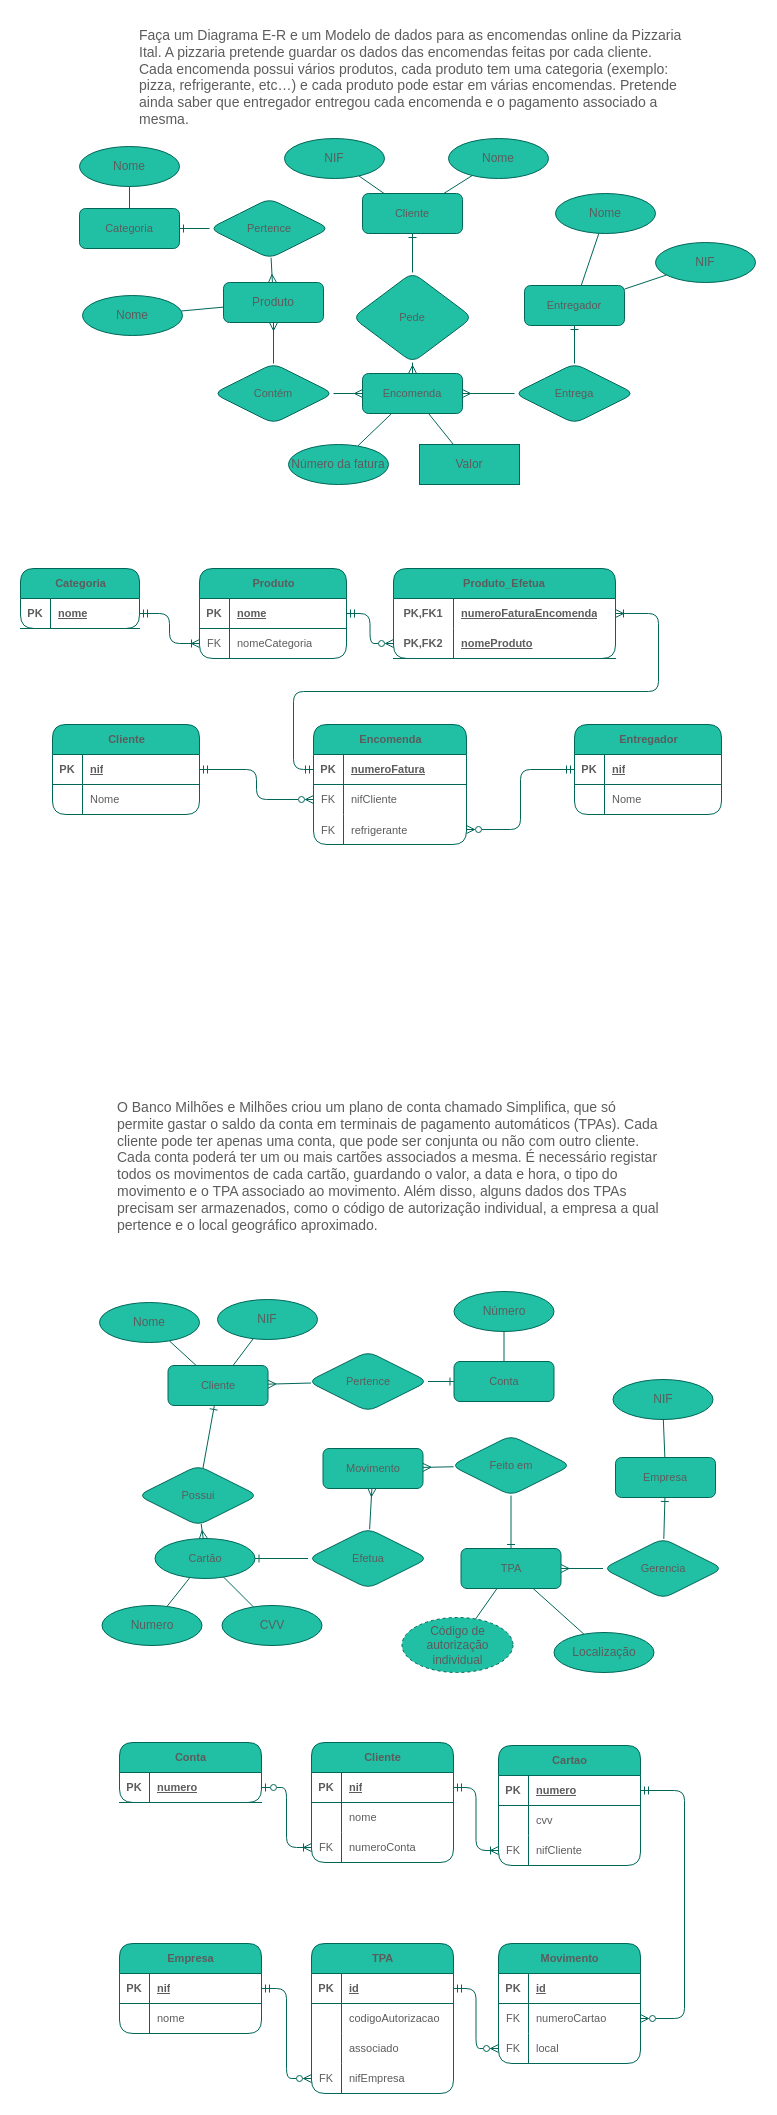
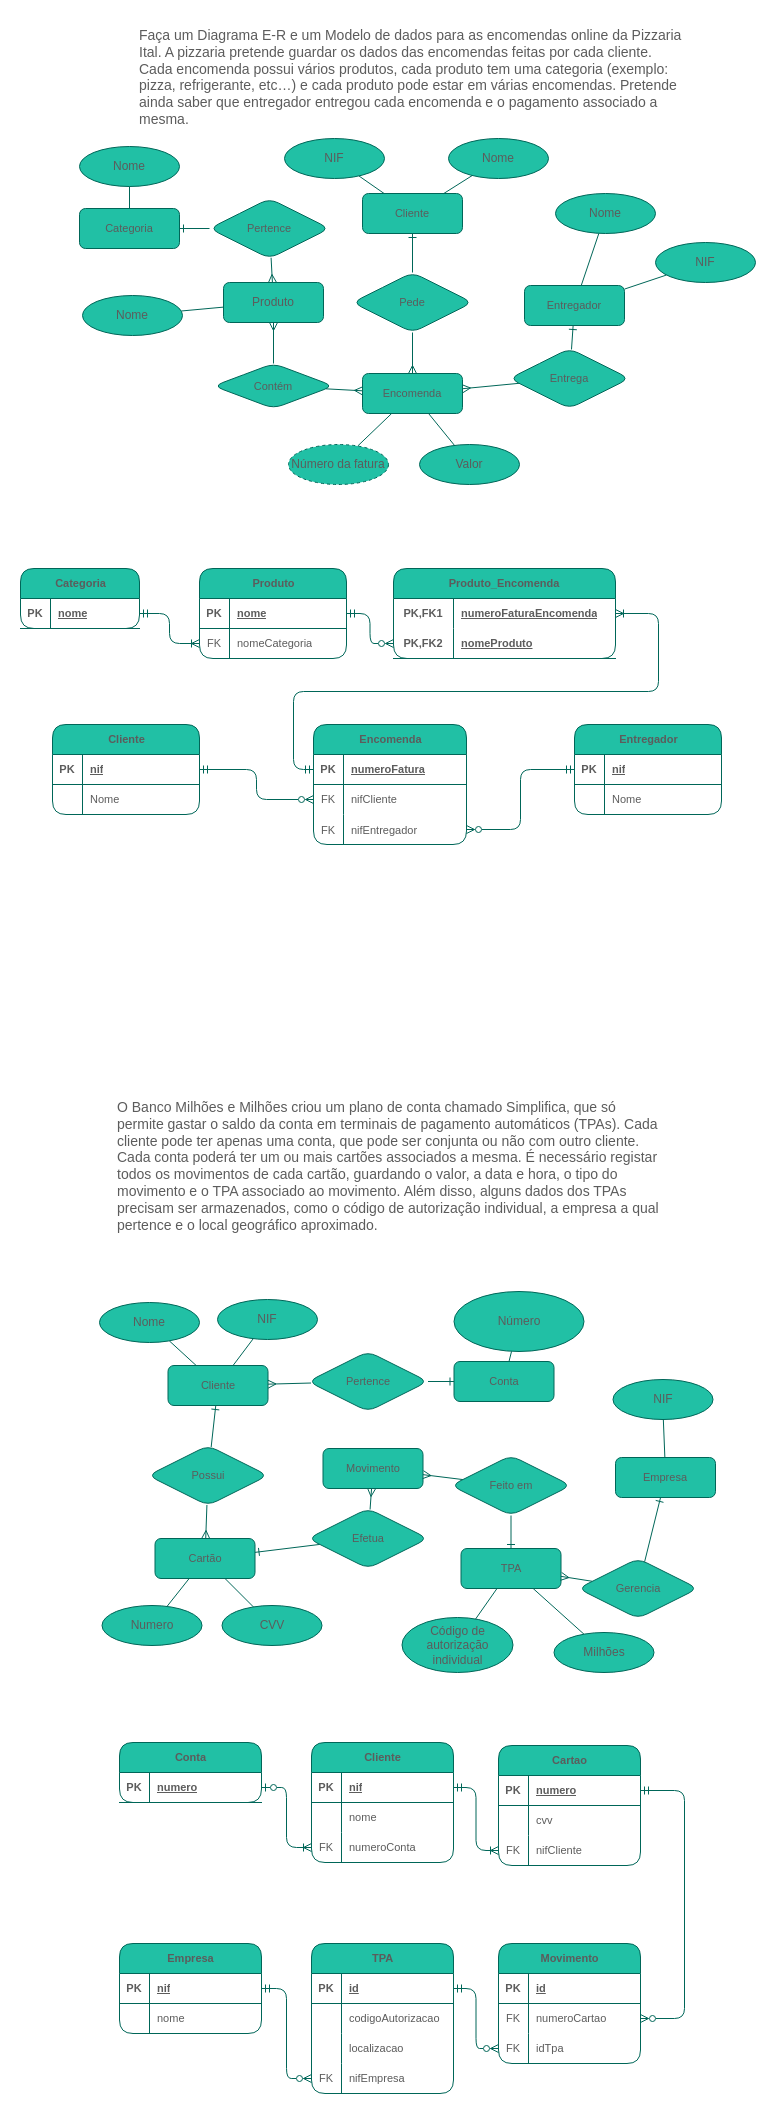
- <mxCell id="14" value="Pede" style="shape=rhombus;perimeter=rhombusPerimeter;whiteSpace=wrap;html=1;align=center;rounded=1;strokeColor=#006658;fontFamily=Helvetica;fontSize=11;fontColor=#5C5C5C;labelBackgroundColor=none;fillColor=#21C0A5;" parent="1" vertex="1"><mxGeometry x="352" y="272" width="120" height="90" as="geometry" /></mxCell>
+ <mxCell id="14" value="Pede" style="shape=rhombus;perimeter=rhombusPerimeter;whiteSpace=wrap;html=1;align=center;rounded=1;strokeColor=#006658;fontFamily=Helvetica;fontSize=11;fontColor=#5C5C5C;labelBackgroundColor=none;fillColor=#21C0A5;" parent="1" vertex="1"><mxGeometry x="352" y="272" width="120" height="60" as="geometry" /></mxCell>
- <mxCell id="10" value="Contém" style="shape=rhombus;perimeter=rhombusPerimeter;whiteSpace=wrap;html=1;align=center;rounded=1;strokeColor=#006658;fontFamily=Helvetica;fontSize=11;fontColor=#5C5C5C;labelBackgroundColor=none;fillColor=#21C0A5;" parent="1" vertex="1"><mxGeometry x="213" y="363" width="120" height="60" as="geometry" /></mxCell>
+ <mxCell id="10" value="Contém" style="shape=rhombus;perimeter=rhombusPerimeter;whiteSpace=wrap;html=1;align=center;rounded=1;strokeColor=#006658;fontFamily=Helvetica;fontSize=11;fontColor=#5C5C5C;labelBackgroundColor=none;fillColor=#21C0A5;" parent="1" vertex="1"><mxGeometry x="213" y="363" width="120" height="45" as="geometry" /></mxCell>
- <mxCell id="16" value="Entrega" style="shape=rhombus;perimeter=rhombusPerimeter;whiteSpace=wrap;html=1;align=center;rounded=1;strokeColor=#006658;fontFamily=Helvetica;fontSize=11;fontColor=#5C5C5C;labelBackgroundColor=none;fillColor=#21C0A5;" parent="1" vertex="1"><mxGeometry x="514" y="363" width="120" height="60" as="geometry" /></mxCell>
+ <mxCell id="16" value="Entrega" style="shape=rhombus;perimeter=rhombusPerimeter;whiteSpace=wrap;html=1;align=center;rounded=1;strokeColor=#006658;fontFamily=Helvetica;fontSize=11;fontColor=#5C5C5C;labelBackgroundColor=none;fillColor=#21C0A5;" parent="1" vertex="1"><mxGeometry x="509" y="348" width="120" height="60" as="geometry" /></mxCell>
- <mxCell id="29" value="Número da fatura" style="ellipse;whiteSpace=wrap;html=1;align=center;strokeColor=#006658;fontColor=#5C5C5C;fillColor=#21C0A5;rounded=1;" parent="1" vertex="1"><mxGeometry x="288" y="444" width="100" height="40" as="geometry" /></mxCell>
+ <mxCell id="29" value="Número da fatura" style="ellipse;whiteSpace=wrap;html=1;align=center;strokeColor=#006658;fontColor=#5C5C5C;fillColor=#21C0A5;rounded=1;dashed=1;" parent="1" vertex="1"><mxGeometry x="288" y="444" width="100" height="40" as="geometry" /></mxCell>
- <mxCell id="182" value="Valor" style="whiteSpace=wrap;html=1;align=center;strokeColor=#006658;fontColor=#5C5C5C;fillColor=#21C0A5;rounded=0;" parent="1" vertex="1"><mxGeometry x="419" y="444" width="100" height="40" as="geometry" /></mxCell>
+ <mxCell id="182" value="Valor" style="ellipse;whiteSpace=wrap;html=1;align=center;strokeColor=#006658;fontColor=#5C5C5C;fillColor=#21C0A5;rounded=1;" parent="1" vertex="1"><mxGeometry x="419" y="444" width="100" height="40" as="geometry" /></mxCell>
- <mxCell id="59" value="Produto_Efetua" style="shape=table;startSize=30;container=1;collapsible=1;childLayout=tableLayout;fixedRows=1;rowLines=0;fontStyle=1;align=center;resizeLast=1;html=1;whiteSpace=wrap;rounded=1;strokeColor=#006658;fontFamily=Helvetica;fontSize=11;fontColor=#5C5C5C;labelBackgroundColor=none;fillColor=#21C0A5;" parent="1" vertex="1"><mxGeometry x="393" y="568" width="222" height="90" as="geometry" /></mxCell>
+ <mxCell id="59" value="Produto_Encomenda" style="shape=table;startSize=30;container=1;collapsible=1;childLayout=tableLayout;fixedRows=1;rowLines=0;fontStyle=1;align=center;resizeLast=1;html=1;whiteSpace=wrap;rounded=1;strokeColor=#006658;fontFamily=Helvetica;fontSize=11;fontColor=#5C5C5C;labelBackgroundColor=none;fillColor=#21C0A5;" parent="1" vertex="1"><mxGeometry x="393" y="568" width="222" height="90" as="geometry" /></mxCell>
- <mxCell id="58" value="refrigerante" style="shape=partialRectangle;connectable=0;fillColor=none;top=0;left=0;bottom=0;right=0;align=left;spacingLeft=6;overflow=hidden;rounded=1;strokeColor=#006658;fontFamily=Helvetica;fontSize=11;fontColor=#5C5C5C;labelBackgroundColor=default;" parent="56" vertex="1"><mxGeometry x="30" width="123" height="30" as="geometry"><mxRectangle width="123" height="30" as="alternateBounds" /></mxGeometry></mxCell>
+ <mxCell id="58" value="nifEntregador" style="shape=partialRectangle;connectable=0;fillColor=none;top=0;left=0;bottom=0;right=0;align=left;spacingLeft=6;overflow=hidden;rounded=1;strokeColor=#006658;fontFamily=Helvetica;fontSize=11;fontColor=#5C5C5C;labelBackgroundColor=default;" parent="56" vertex="1"><mxGeometry x="30" width="123" height="30" as="geometry"><mxRectangle width="123" height="30" as="alternateBounds" /></mxGeometry></mxCell>
- <mxCell id="121" value="Número" style="ellipse;whiteSpace=wrap;html=1;align=center;strokeColor=#006658;fontColor=#5C5C5C;fillColor=#21C0A5;rounded=1;" parent="1" vertex="1"><mxGeometry x="453.5" y="1291" width="100" height="40" as="geometry" /></mxCell>
+ <mxCell id="121" value="Número" style="ellipse;whiteSpace=wrap;html=1;align=center;strokeColor=#006658;fontColor=#5C5C5C;fillColor=#21C0A5;rounded=1;" parent="1" vertex="1"><mxGeometry x="453.5" y="1291" width="130" height="60" as="geometry" /></mxCell>
- <mxCell id="107" value="Feito em" style="shape=rhombus;perimeter=rhombusPerimeter;whiteSpace=wrap;html=1;align=center;rounded=1;strokeColor=#006658;fontFamily=Helvetica;fontSize=11;fontColor=#5C5C5C;labelBackgroundColor=none;fillColor=#21C0A5;" parent="1" vertex="1"><mxGeometry x="450.5" y="1435" width="120" height="60" as="geometry" /></mxCell>
+ <mxCell id="107" value="Feito em" style="shape=rhombus;perimeter=rhombusPerimeter;whiteSpace=wrap;html=1;align=center;rounded=1;strokeColor=#006658;fontFamily=Helvetica;fontSize=11;fontColor=#5C5C5C;labelBackgroundColor=none;fillColor=#21C0A5;" parent="1" vertex="1"><mxGeometry x="450.5" y="1455" width="120" height="60" as="geometry" /></mxCell>
- <mxCell id="95" value="Possui" style="shape=rhombus;perimeter=rhombusPerimeter;whiteSpace=wrap;html=1;align=center;rounded=1;strokeColor=#006658;fontFamily=Helvetica;fontSize=11;fontColor=#5C5C5C;labelBackgroundColor=none;fillColor=#21C0A5;" parent="1" vertex="1"><mxGeometry x="137.5" y="1465" width="120" height="60" as="geometry" /></mxCell>
+ <mxCell id="95" value="Possui" style="shape=rhombus;perimeter=rhombusPerimeter;whiteSpace=wrap;html=1;align=center;rounded=1;strokeColor=#006658;fontFamily=Helvetica;fontSize=11;fontColor=#5C5C5C;labelBackgroundColor=none;fillColor=#21C0A5;" parent="1" vertex="1"><mxGeometry x="147.5" y="1445" width="120" height="60" as="geometry" /></mxCell>
- <mxCell id="97" value="Cartão" style="ellipse;whiteSpace=wrap;html=1;align=center;strokeColor=#006658;fontFamily=Helvetica;fontSize=11;fontColor=#5C5C5C;labelBackgroundColor=none;fillColor=#21C0A5;" parent="1" vertex="1"><mxGeometry x="154.5" y="1538" width="100" height="40" as="geometry" /></mxCell>
+ <mxCell id="97" value="Cartão" style="whiteSpace=wrap;html=1;align=center;rounded=1;strokeColor=#006658;fontFamily=Helvetica;fontSize=11;fontColor=#5C5C5C;labelBackgroundColor=none;fillColor=#21C0A5;" parent="1" vertex="1"><mxGeometry x="154.5" y="1538" width="100" height="40" as="geometry" /></mxCell>
- <mxCell id="101" value="Efetua" style="shape=rhombus;perimeter=rhombusPerimeter;whiteSpace=wrap;html=1;align=center;rounded=1;strokeColor=#006658;fontFamily=Helvetica;fontSize=11;fontColor=#5C5C5C;labelBackgroundColor=none;fillColor=#21C0A5;" parent="1" vertex="1"><mxGeometry x="307.5" y="1528" width="120" height="60" as="geometry" /></mxCell>
+ <mxCell id="101" value="Efetua" style="shape=rhombus;perimeter=rhombusPerimeter;whiteSpace=wrap;html=1;align=center;rounded=1;strokeColor=#006658;fontFamily=Helvetica;fontSize=11;fontColor=#5C5C5C;labelBackgroundColor=none;fillColor=#21C0A5;" parent="1" vertex="1"><mxGeometry x="307.5" y="1508" width="120" height="60" as="geometry" /></mxCell>
- <mxCell id="115" value="Gerencia" style="shape=rhombus;perimeter=rhombusPerimeter;whiteSpace=wrap;html=1;align=center;rounded=1;strokeColor=#006658;fontFamily=Helvetica;fontSize=11;fontColor=#5C5C5C;labelBackgroundColor=none;fillColor=#21C0A5;" parent="1" vertex="1"><mxGeometry x="602.5" y="1538" width="120" height="60" as="geometry" /></mxCell>
+ <mxCell id="115" value="Gerencia" style="shape=rhombus;perimeter=rhombusPerimeter;whiteSpace=wrap;html=1;align=center;rounded=1;strokeColor=#006658;fontFamily=Helvetica;fontSize=11;fontColor=#5C5C5C;labelBackgroundColor=none;fillColor=#21C0A5;" parent="1" vertex="1"><mxGeometry x="577.5" y="1558" width="120" height="60" as="geometry" /></mxCell>
- <mxCell id="119" value="Código de autorização individual" style="ellipse;whiteSpace=wrap;html=1;align=center;strokeColor=#006658;fontColor=#5C5C5C;fillColor=#21C0A5;rounded=1;dashed=1;" parent="1" vertex="1"><mxGeometry x="401.5" y="1617" width="111" height="55" as="geometry" /></mxCell>
+ <mxCell id="119" value="Código de autorização individual" style="ellipse;whiteSpace=wrap;html=1;align=center;strokeColor=#006658;fontColor=#5C5C5C;fillColor=#21C0A5;rounded=1;" parent="1" vertex="1"><mxGeometry x="401.5" y="1617" width="111" height="55" as="geometry" /></mxCell>
- <mxCell id="111" value="Localização" style="ellipse;whiteSpace=wrap;html=1;align=center;strokeColor=#006658;fontColor=#5C5C5C;fillColor=#21C0A5;rounded=1;" parent="1" vertex="1"><mxGeometry x="553.5" y="1632" width="100" height="40" as="geometry" /></mxCell>
+ <mxCell id="111" value="Milhões" style="ellipse;whiteSpace=wrap;html=1;align=center;strokeColor=#006658;fontColor=#5C5C5C;fillColor=#21C0A5;rounded=1;" parent="1" vertex="1"><mxGeometry x="553.5" y="1632" width="100" height="40" as="geometry" /></mxCell>
- <mxCell id="168" value="associado" style="shape=partialRectangle;connectable=0;fillColor=none;top=0;left=0;bottom=0;right=0;align=left;spacingLeft=6;overflow=hidden;whiteSpace=wrap;html=1;rounded=1;strokeColor=#006658;fontFamily=Helvetica;fontSize=11;fontColor=#5C5C5C;labelBackgroundColor=default;" parent="166" vertex="1"><mxGeometry x="30" width="112" height="30" as="geometry"><mxRectangle width="112" height="30" as="alternateBounds" /></mxGeometry></mxCell>
+ <mxCell id="168" value="localizacao" style="shape=partialRectangle;connectable=0;fillColor=none;top=0;left=0;bottom=0;right=0;align=left;spacingLeft=6;overflow=hidden;whiteSpace=wrap;html=1;rounded=1;strokeColor=#006658;fontFamily=Helvetica;fontSize=11;fontColor=#5C5C5C;labelBackgroundColor=default;" parent="166" vertex="1"><mxGeometry x="30" width="112" height="30" as="geometry"><mxRectangle width="112" height="30" as="alternateBounds" /></mxGeometry></mxCell>
- <mxCell id="157" value="local" style="shape=partialRectangle;connectable=0;fillColor=none;top=0;left=0;bottom=0;right=0;align=left;spacingLeft=6;overflow=hidden;whiteSpace=wrap;html=1;rounded=1;strokeColor=#006658;fontFamily=Helvetica;fontSize=11;fontColor=#5C5C5C;labelBackgroundColor=default;" parent="155" vertex="1"><mxGeometry x="30" width="112" height="30" as="geometry"><mxRectangle width="112" height="30" as="alternateBounds" /></mxGeometry></mxCell>
+ <mxCell id="157" value="idTpa" style="shape=partialRectangle;connectable=0;fillColor=none;top=0;left=0;bottom=0;right=0;align=left;spacingLeft=6;overflow=hidden;whiteSpace=wrap;html=1;rounded=1;strokeColor=#006658;fontFamily=Helvetica;fontSize=11;fontColor=#5C5C5C;labelBackgroundColor=default;" parent="155" vertex="1"><mxGeometry x="30" width="112" height="30" as="geometry"><mxRectangle width="112" height="30" as="alternateBounds" /></mxGeometry></mxCell>
